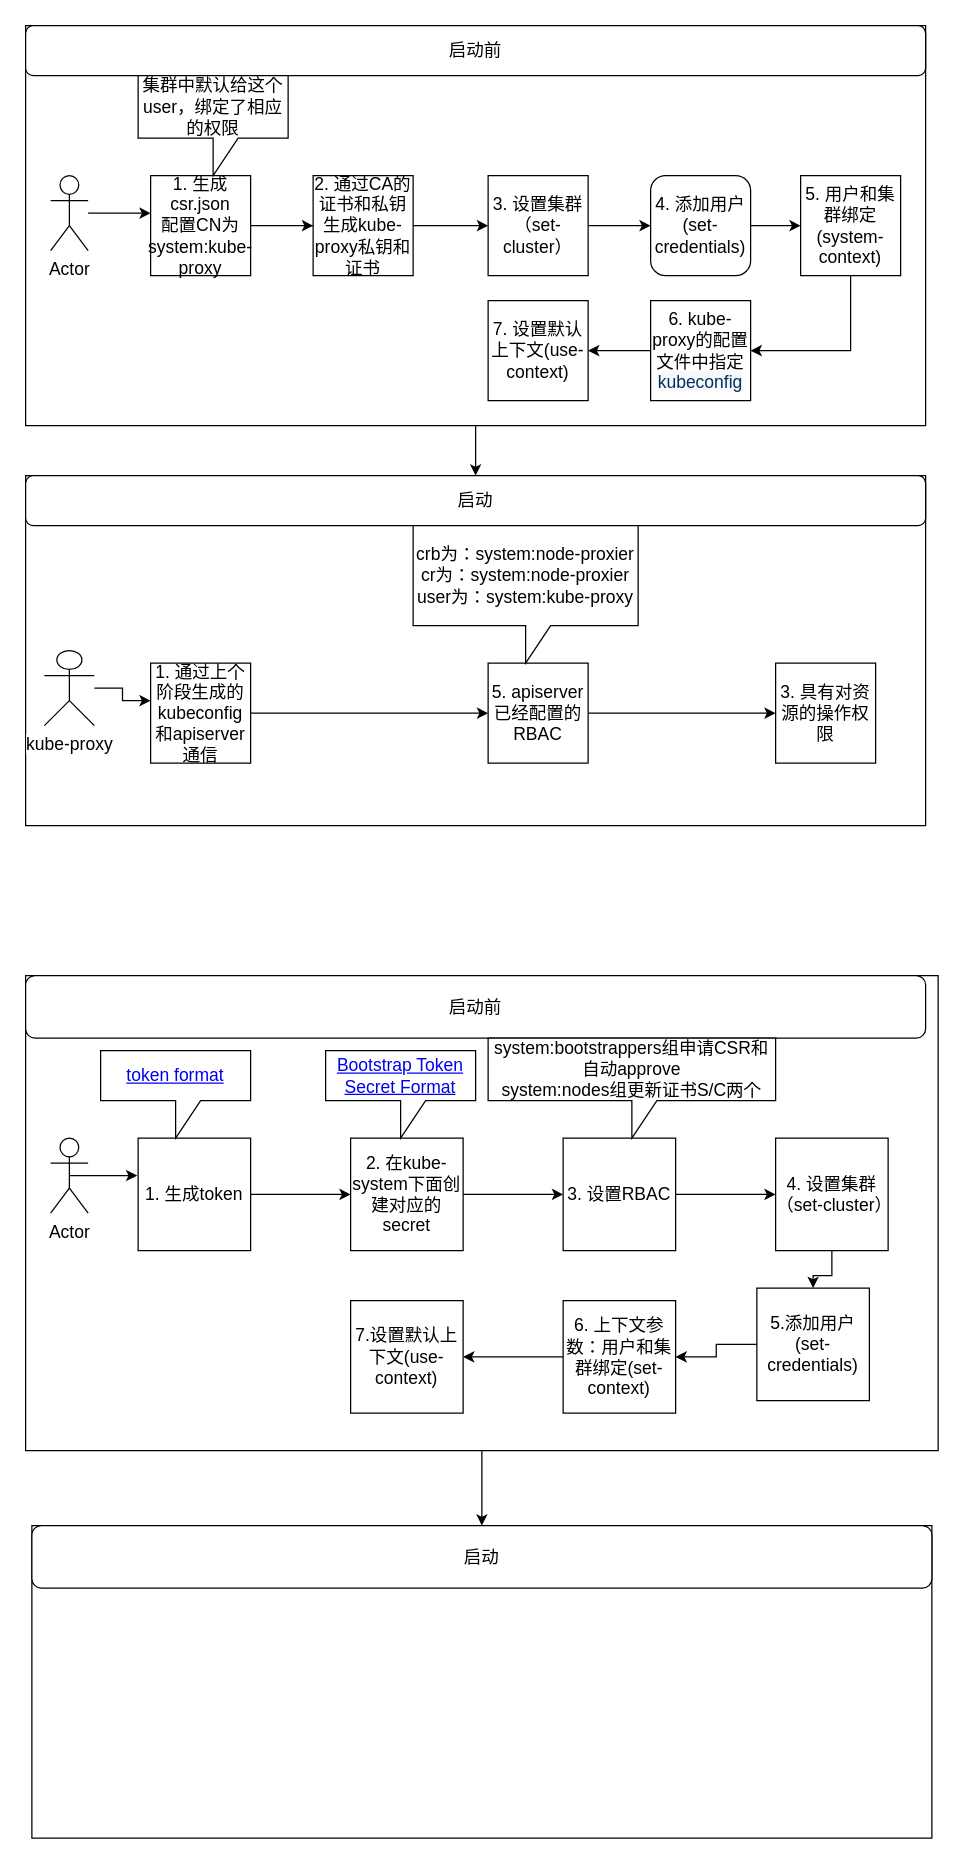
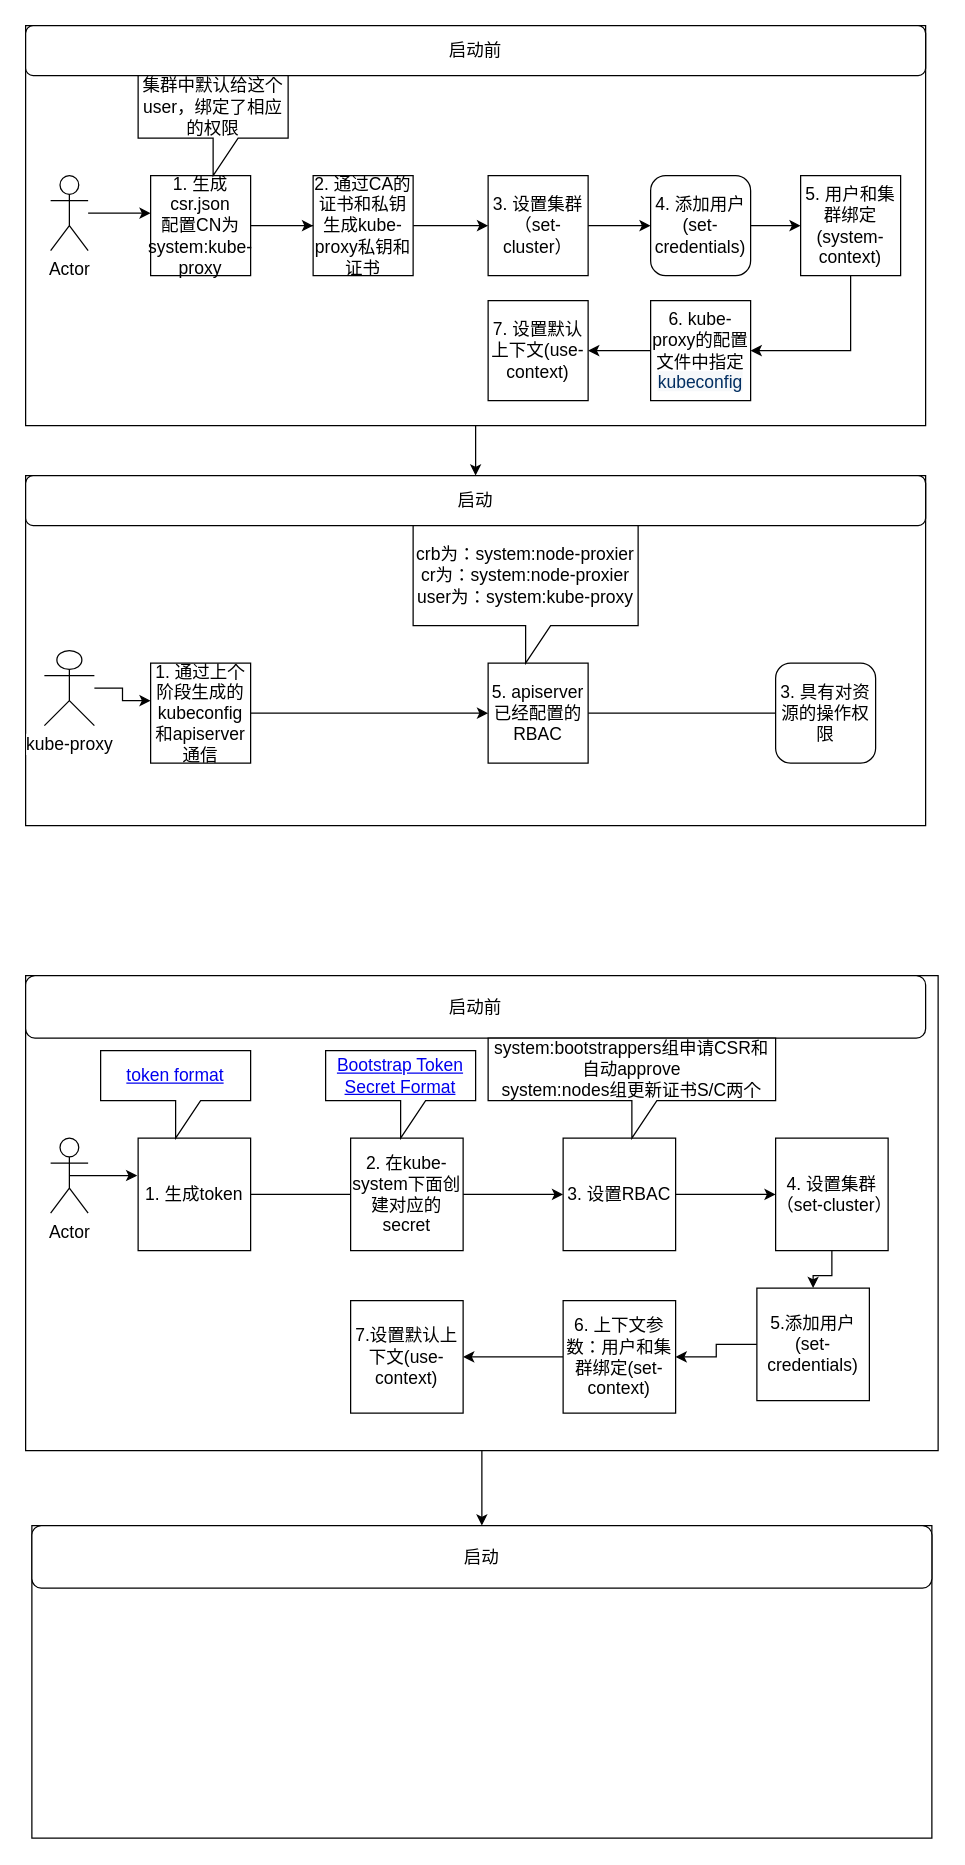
- <mxCell id="27" value="" style="edgeStyle=orthogonalEdgeStyle;rounded=0;orthogonalLoop=1;jettySize=auto;html=1;fontSize=14;" edge="1" parent="1" source="28" target="29"><mxGeometry relative="1" as="geometry" /></mxCell>
+ <mxCell id="27" value="" style="edgeStyle=orthogonalEdgeStyle;rounded=0;orthogonalLoop=1;jettySize=auto;html=1;fontSize=14;endArrow=none;" edge="1" parent="1" source="28" target="29"><mxGeometry relative="1" as="geometry" /></mxCell>
- <mxCell id="29" value="3. 具有对资源的操作权限" style="whiteSpace=wrap;html=1;aspect=fixed;fontSize=14;" vertex="1" parent="1"><mxGeometry x="620" y="530" width="80" height="80" as="geometry" /></mxCell>
+ <mxCell id="29" value="3. 具有对资源的操作权限" style="whiteSpace=wrap;html=1;aspect=fixed;fontSize=14;rounded=1;" vertex="1" parent="1"><mxGeometry x="620" y="530" width="80" height="80" as="geometry" /></mxCell>
- <mxCell id="37" value="" style="edgeStyle=orthogonalEdgeStyle;rounded=0;orthogonalLoop=1;jettySize=auto;html=1;fontSize=14;" edge="1" parent="1" source="38" target="40"><mxGeometry relative="1" as="geometry" /></mxCell>
+ <mxCell id="37" value="" style="edgeStyle=orthogonalEdgeStyle;rounded=0;orthogonalLoop=1;jettySize=auto;html=1;fontSize=14;endArrow=none;" edge="1" parent="1" source="38" target="40"><mxGeometry relative="1" as="geometry" /></mxCell>
